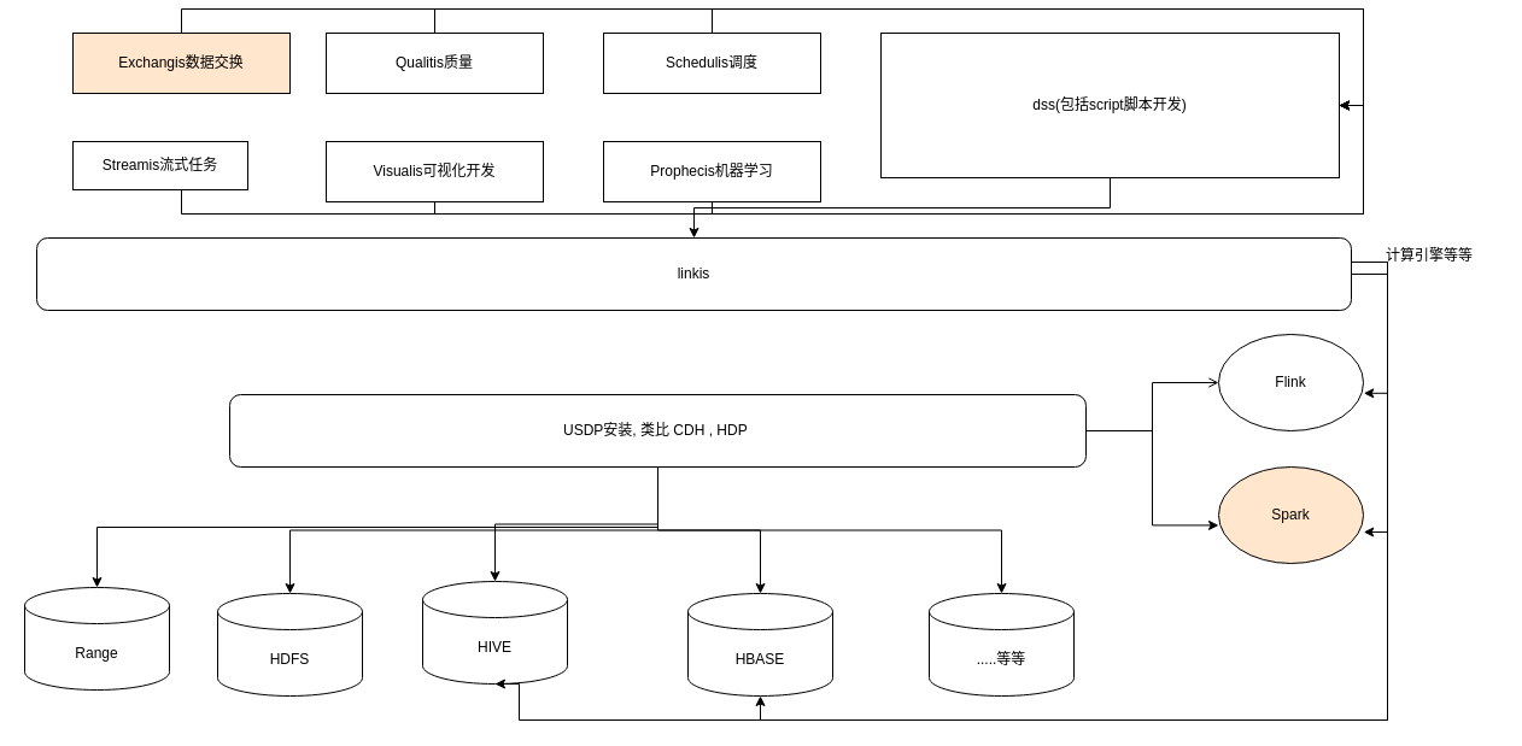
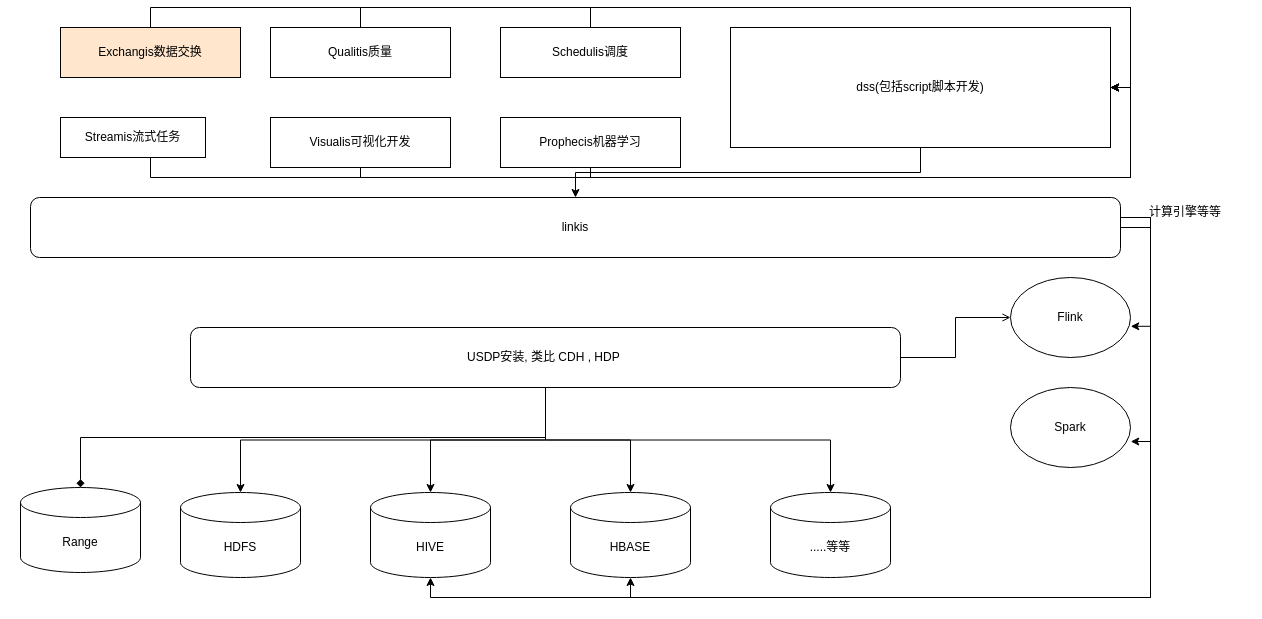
- <mxCell id="11" style="edgeStyle=orthogonalEdgeStyle;rounded=0;orthogonalLoop=1;jettySize=auto;html=1;exitX=1;exitY=0.5;exitDx=0;exitDy=0;entryX=0;entryY=0.605;entryDx=0;entryDy=0;entryPerimeter=0;" edge="1" parent="1" source="13" target="15"><mxGeometry relative="1" as="geometry"><mxPoint x="1000" y="460" as="targetPoint" /></mxGeometry></mxCell>
- <mxCell id="15" value="Spark" style="ellipse;whiteSpace=wrap;html=1;fillColor=#ffe6cc;" vertex="1" parent="1"><mxGeometry x="1010" y="380" width="120" height="80" as="geometry" /></mxCell>
+ <mxCell id="15" value="Spark" style="ellipse;whiteSpace=wrap;html=1;" vertex="1" parent="1"><mxGeometry x="1010" y="380" width="120" height="80" as="geometry" /></mxCell>
- <mxCell id="12" style="edgeStyle=orthogonalEdgeStyle;rounded=0;orthogonalLoop=1;jettySize=auto;html=1;exitX=0.5;exitY=1;exitDx=0;exitDy=0;entryX=0.5;entryY=0;entryDx=0;entryDy=0;entryPerimeter=0;" edge="1" parent="1" source="13" target="21"><mxGeometry relative="1" as="geometry" /></mxCell>
+ <mxCell id="12" style="edgeStyle=orthogonalEdgeStyle;rounded=0;orthogonalLoop=1;jettySize=auto;html=1;exitX=0.5;exitY=1;exitDx=0;exitDy=0;entryX=0.5;entryY=0;entryDx=0;entryDy=0;entryPerimeter=0;endArrow=diamond;" edge="1" parent="1" source="13" target="21"><mxGeometry relative="1" as="geometry" /></mxCell>
- <mxCell id="3" value="HIVE" style="shape=cylinder3;whiteSpace=wrap;html=1;boundedLbl=1;backgroundOutline=1;size=15;" vertex="1" parent="1"><mxGeometry x="350" y="475" width="120" height="85" as="geometry" /></mxCell>
+ <mxCell id="3" value="HIVE" style="shape=cylinder3;whiteSpace=wrap;html=1;boundedLbl=1;backgroundOutline=1;size=15;" vertex="1" parent="1"><mxGeometry x="370" y="485" width="120" height="85" as="geometry" /></mxCell>
